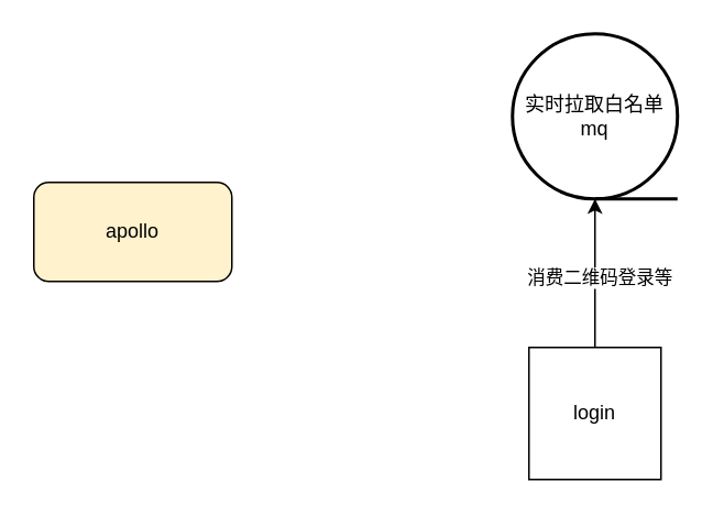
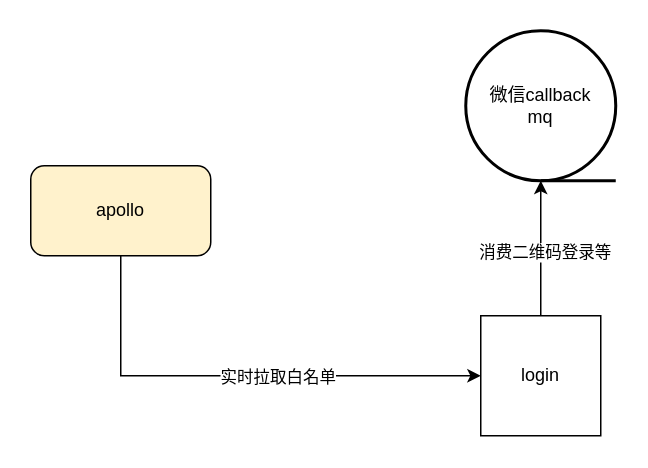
- <mxCell id="8" value="实时拉取白名单&lt;br&gt;mq" style="strokeWidth=2;html=1;shape=mxgraph.flowchart.sequential_data;whiteSpace=wrap;" vertex="1" parent="1"><mxGeometry x="310" y="20" width="100" height="100" as="geometry" /></mxCell>
+ <mxCell id="8" value="微信callback&lt;br&gt;mq" style="strokeWidth=2;html=1;shape=mxgraph.flowchart.sequential_data;whiteSpace=wrap;" vertex="1" parent="1"><mxGeometry x="310" y="20" width="100" height="100" as="geometry" /></mxCell>
+ <mxCell id="5" style="edgeStyle=orthogonalEdgeStyle;rounded=0;orthogonalLoop=1;jettySize=auto;html=1;exitX=0.5;exitY=1;exitDx=0;exitDy=0;entryX=0;entryY=0.5;entryDx=0;entryDy=0;" edge="1" parent="1" source="7" target="4"><mxGeometry relative="1" as="geometry" /></mxCell>
+ <mxCell id="6" value="实时拉取白名单" style="edgeLabel;html=1;align=center;verticalAlign=middle;resizable=0;points=[];" vertex="1" connectable="0" parent="5"><mxGeometry x="0.15" relative="1" as="geometry"><mxPoint as="offset" /></mxGeometry></mxCell>
